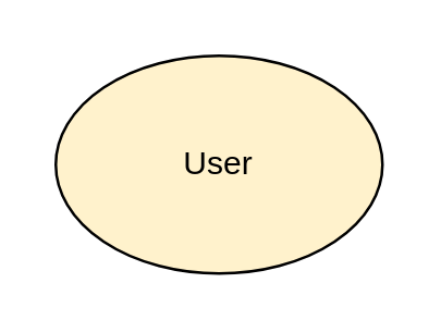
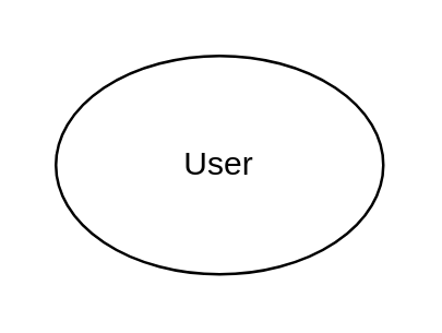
- <mxCell id="2" value="User" style="ellipse;whiteSpace=wrap;html=1;fillColor=#fff2cc;" vertex="1" parent="1"><mxGeometry x="20" y="20" width="120" height="80" as="geometry" /></mxCell>
+ <mxCell id="2" value="User" style="ellipse;whiteSpace=wrap;html=1;" vertex="1" parent="1"><mxGeometry x="20" y="20" width="120" height="80" as="geometry" /></mxCell>
